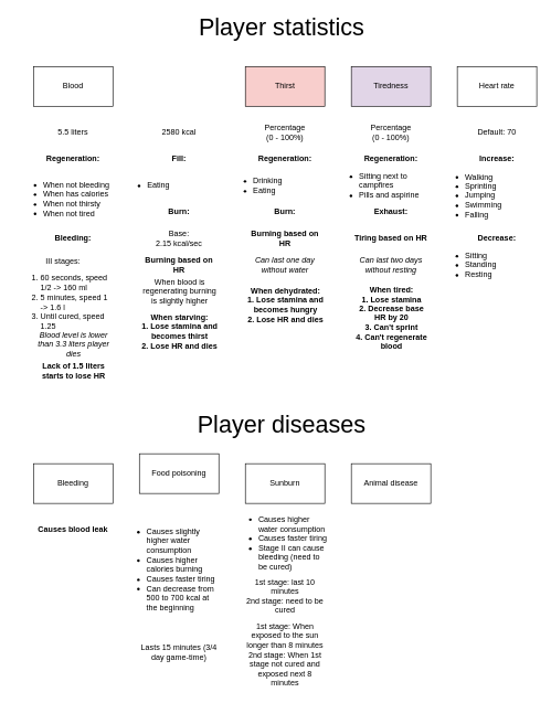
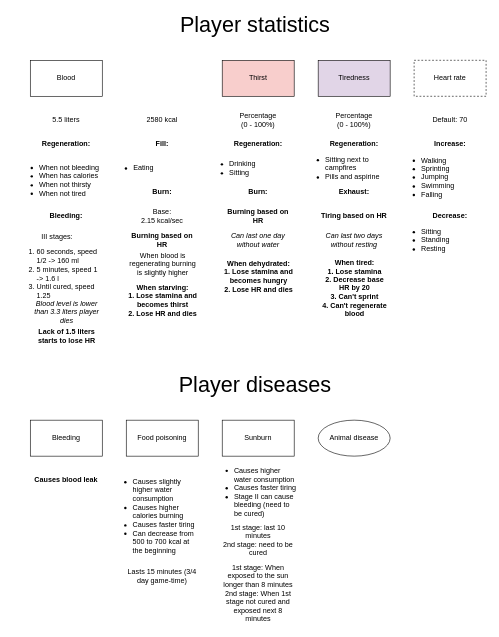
- <mxCell id="24" value="Heart rate&lt;br&gt;" style="rounded=0;whiteSpace=wrap;html=1;" vertex="1" parent="1"><mxGeometry x="690" y="100" width="120" height="60" as="geometry" /></mxCell>
+ <mxCell id="24" value="Heart rate&lt;br&gt;" style="rounded=0;whiteSpace=wrap;html=1;dashed=1;" vertex="1" parent="1"><mxGeometry x="690" y="100" width="120" height="60" as="geometry" /></mxCell>
- <mxCell id="29" value="&lt;ul&gt;&lt;li style=&quot;text-align: left&quot;&gt;Drinking&lt;/li&gt;&lt;li style=&quot;text-align: left&quot;&gt;Eating&lt;/li&gt;&lt;/ul&gt;" style="text;html=1;strokeColor=none;fillColor=none;align=left;verticalAlign=middle;whiteSpace=wrap;rounded=0;" vertex="1" parent="1"><mxGeometry x="340" y="260" width="150" height="40" as="geometry" /></mxCell>
+ <mxCell id="29" value="&lt;ul&gt;&lt;li style=&quot;text-align: left&quot;&gt;Drinking&lt;/li&gt;&lt;li style=&quot;text-align: left&quot;&gt;Sitting&lt;/li&gt;&lt;/ul&gt;" style="text;html=1;strokeColor=none;fillColor=none;align=left;verticalAlign=middle;whiteSpace=wrap;rounded=0;" vertex="1" parent="1"><mxGeometry x="340" y="260" width="150" height="40" as="geometry" /></mxCell>
- <mxCell id="43" value="Food poisoning&lt;br&gt;" style="rounded=0;whiteSpace=wrap;html=1;" vertex="1" parent="1"><mxGeometry x="210" y="685" width="120" height="60" as="geometry" /></mxCell>
+ <mxCell id="43" value="Food poisoning&lt;br&gt;" style="rounded=0;whiteSpace=wrap;html=1;" vertex="1" parent="1"><mxGeometry x="210" y="700" width="120" height="60" as="geometry" /></mxCell>
- <mxCell id="45" value="Animal disease&lt;br&gt;" style="rounded=0;whiteSpace=wrap;html=1;" vertex="1" parent="1"><mxGeometry x="530" y="700" width="120" height="60" as="geometry" /></mxCell>
+ <mxCell id="45" value="Animal disease&lt;br&gt;" style="ellipse;whiteSpace=wrap;html=1;" vertex="1" parent="1"><mxGeometry x="530" y="700" width="120" height="60" as="geometry" /></mxCell>
- <mxCell id="48" value="&lt;div style=&quot;text-align: center&quot;&gt;Lasts 15 minutes (3/4 day game-time)&lt;/div&gt;" style="text;html=1;strokeColor=none;fillColor=none;align=center;verticalAlign=middle;whiteSpace=wrap;rounded=0;fontStyle=0" vertex="1" parent="1"><mxGeometry x="210" y="965" width="120" height="40" as="geometry" /></mxCell>
+ <mxCell id="48" value="&lt;div style=&quot;text-align: center&quot;&gt;Lasts 15 minutes (3/4 day game-time)&lt;/div&gt;" style="text;html=1;strokeColor=none;fillColor=none;align=center;verticalAlign=middle;whiteSpace=wrap;rounded=0;fontStyle=0" vertex="1" parent="1"><mxGeometry x="210" y="940" width="120" height="40" as="geometry" /></mxCell>
